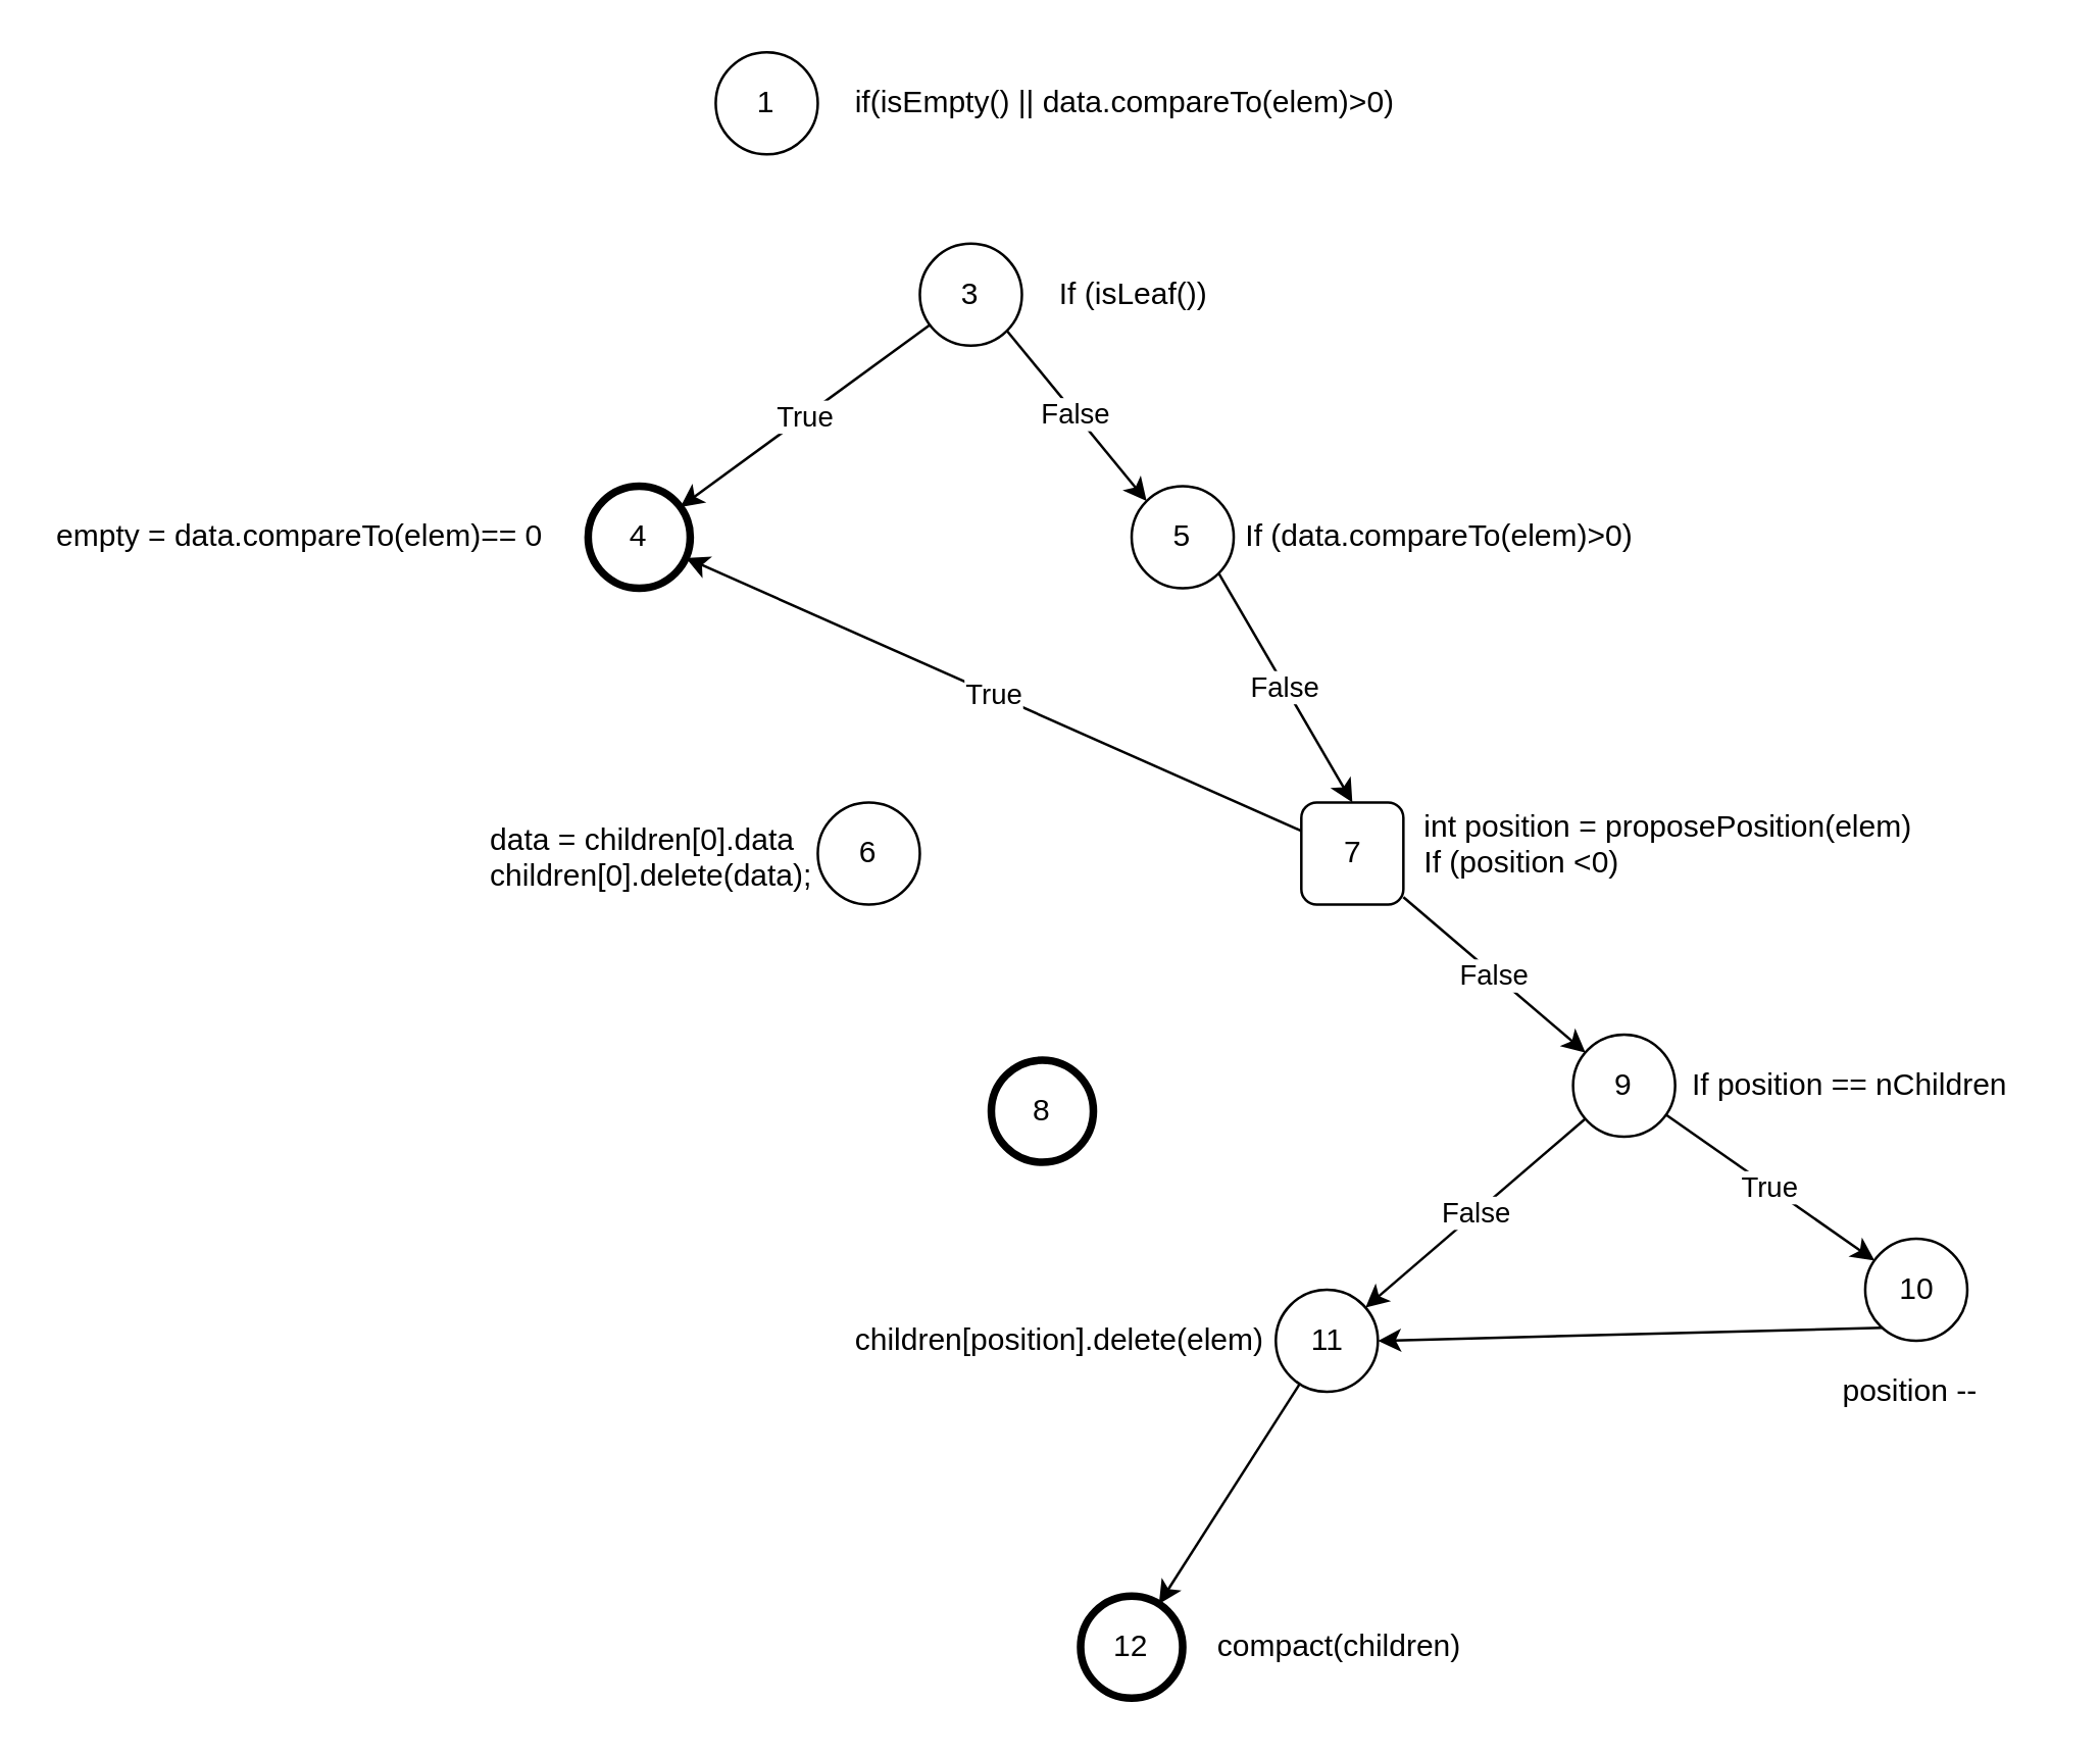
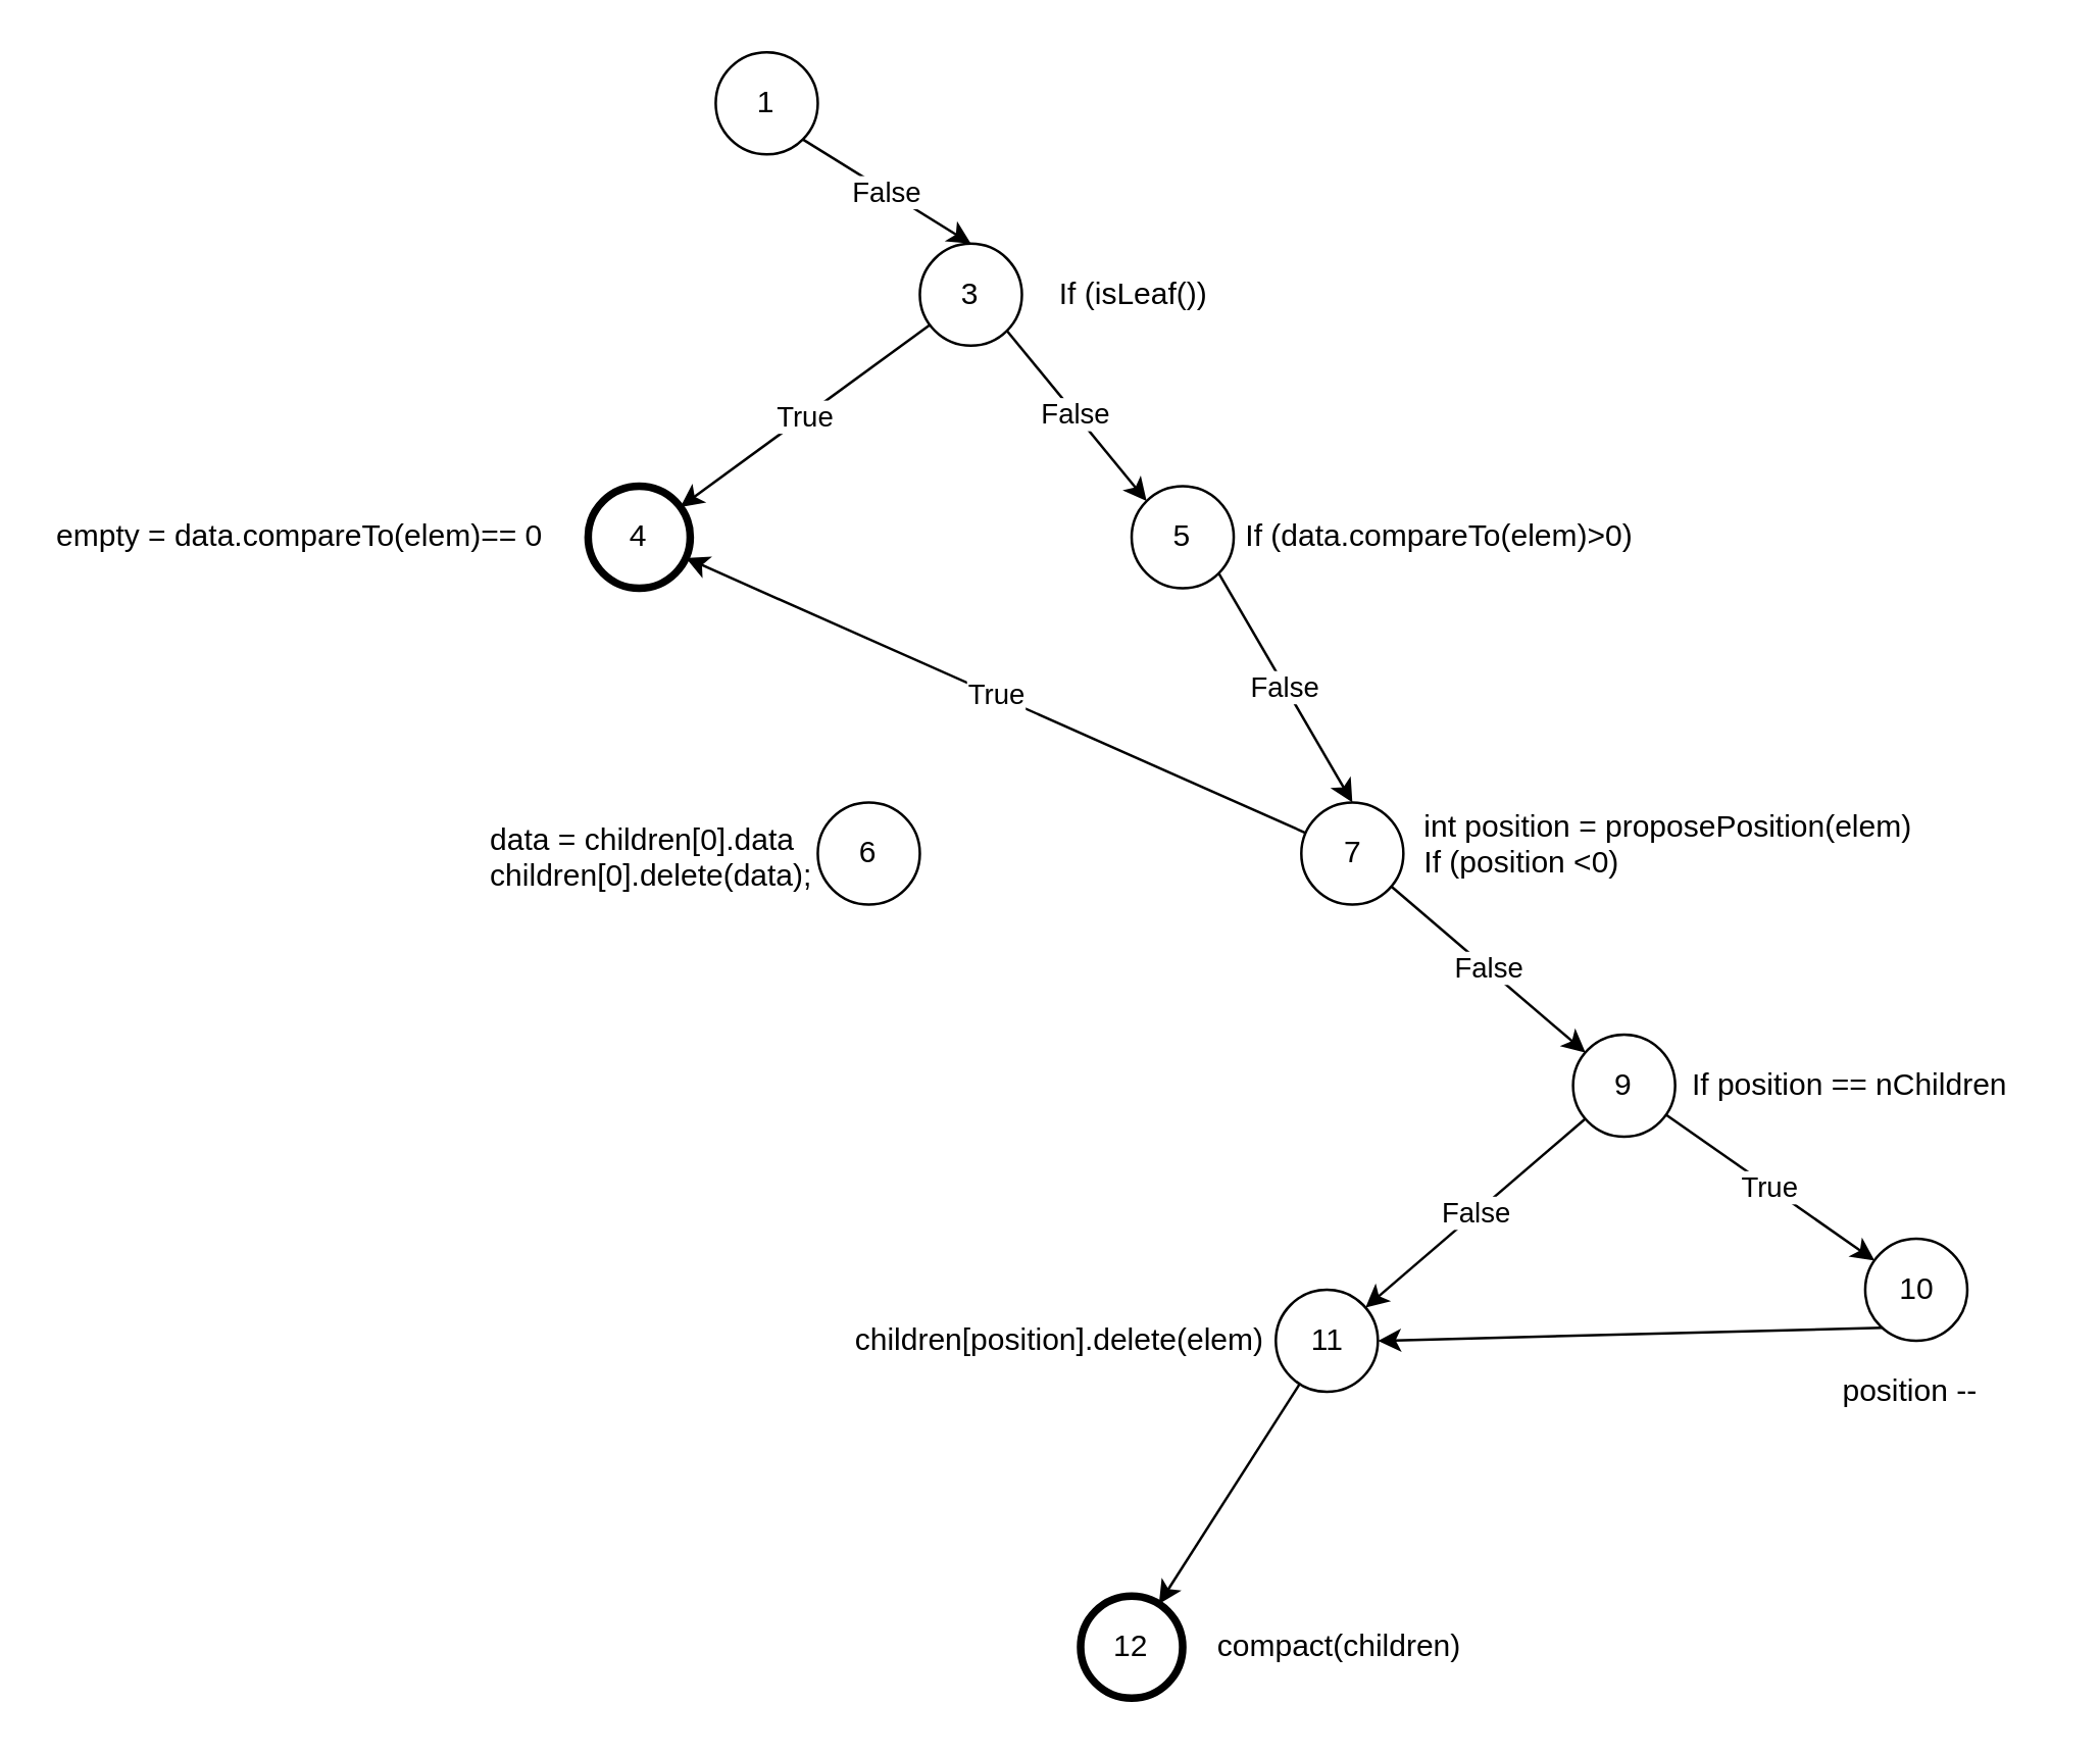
- <mxCell id="4" value="if(isEmpty() || data.compareTo(elem)&amp;gt;0)" style="text;html=1;resizable=0;points=[];autosize=1;align=left;verticalAlign=top;spacingTop=-4;" vertex="1" parent="1"><mxGeometry x="333" y="30" width="230" height="20" as="geometry" /></mxCell>
+ <mxCell id="2" value="False" style="edgeStyle=none;rounded=0;orthogonalLoop=1;jettySize=auto;html=1;exitX=1;exitY=1;exitDx=0;exitDy=0;entryX=0.5;entryY=0;entryDx=0;entryDy=0;" edge="1" parent="1" source="3" target="7"><mxGeometry relative="1" as="geometry" /></mxCell>
- <mxCell id="18" value="7" style="whiteSpace=wrap;html=1;aspect=fixed;rounded=1;" vertex="1" parent="1"><mxGeometry x="509.5" y="314" width="40" height="40" as="geometry" /></mxCell>
+ <mxCell id="18" value="7" style="ellipse;whiteSpace=wrap;html=1;aspect=fixed;" vertex="1" parent="1"><mxGeometry x="509.5" y="314" width="40" height="40" as="geometry" /></mxCell>
- <mxCell id="27" value="8" style="ellipse;whiteSpace=wrap;html=1;aspect=fixed;strokeWidth=3;" vertex="1" parent="1"><mxGeometry x="388" y="415" width="40" height="40" as="geometry" /></mxCell>
